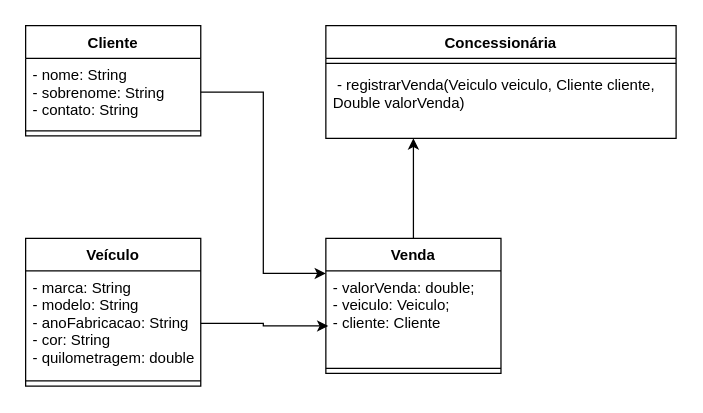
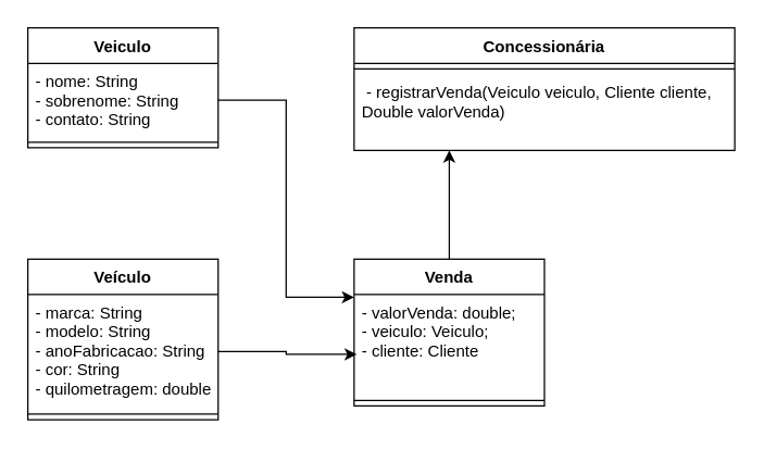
- <mxCell id="5" value="Cliente&#10;" style="swimlane;fontStyle=1;align=center;verticalAlign=top;childLayout=stackLayout;horizontal=1;startSize=26;horizontalStack=0;resizeParent=1;resizeParentMax=0;resizeLast=0;collapsible=1;marginBottom=0;" vertex="1" parent="1"><mxGeometry x="20" y="20" width="140" height="88" as="geometry" /></mxCell>
+ <mxCell id="5" value="Veiculo&#10;" style="swimlane;fontStyle=1;align=center;verticalAlign=top;childLayout=stackLayout;horizontal=1;startSize=26;horizontalStack=0;resizeParent=1;resizeParentMax=0;resizeLast=0;collapsible=1;marginBottom=0;" vertex="1" parent="1"><mxGeometry x="20" y="20" width="140" height="88" as="geometry" /></mxCell>
